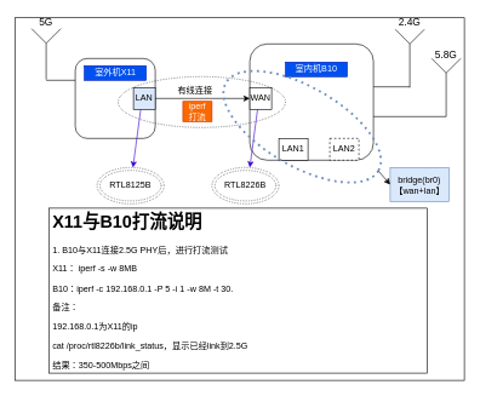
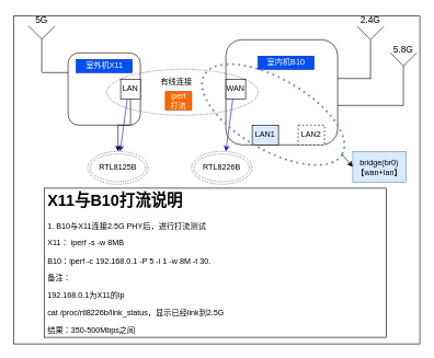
- <mxCell id="6" value="LAN" style="rounded=0;whiteSpace=wrap;html=1;fillColor=#dae8fc;" parent="1" vertex="1"><mxGeometry x="183" y="120" width="30" height="30" as="geometry" /></mxCell>
+ <mxCell id="6" value="LAN" style="rounded=0;whiteSpace=wrap;html=1;" parent="1" vertex="1"><mxGeometry x="183" y="120" width="30" height="30" as="geometry" /></mxCell>
- <mxCell id="5" style="edgeStyle=orthogonalEdgeStyle;rounded=0;orthogonalLoop=1;jettySize=auto;html=1;entryX=0;entryY=0.5;entryDx=0;entryDy=0;" parent="1" source="6" target="4" edge="1"><mxGeometry relative="1" as="geometry" /></mxCell>
+ <mxCell id="5" style="edgeStyle=orthogonalEdgeStyle;rounded=0;orthogonalLoop=1;jettySize=auto;html=1;" parent="1" source="6" target="27" edge="1"><mxGeometry relative="1" as="geometry" /></mxCell>
- <mxCell id="7" value="LAN1" style="rounded=0;whiteSpace=wrap;html=1;" parent="1" vertex="1"><mxGeometry x="383" y="190" width="40" height="30" as="geometry" /></mxCell>
+ <mxCell id="7" value="LAN1" style="rounded=0;whiteSpace=wrap;html=1;fillColor=#dae8fc;" parent="1" vertex="1"><mxGeometry x="383" y="190" width="40" height="30" as="geometry" /></mxCell>
